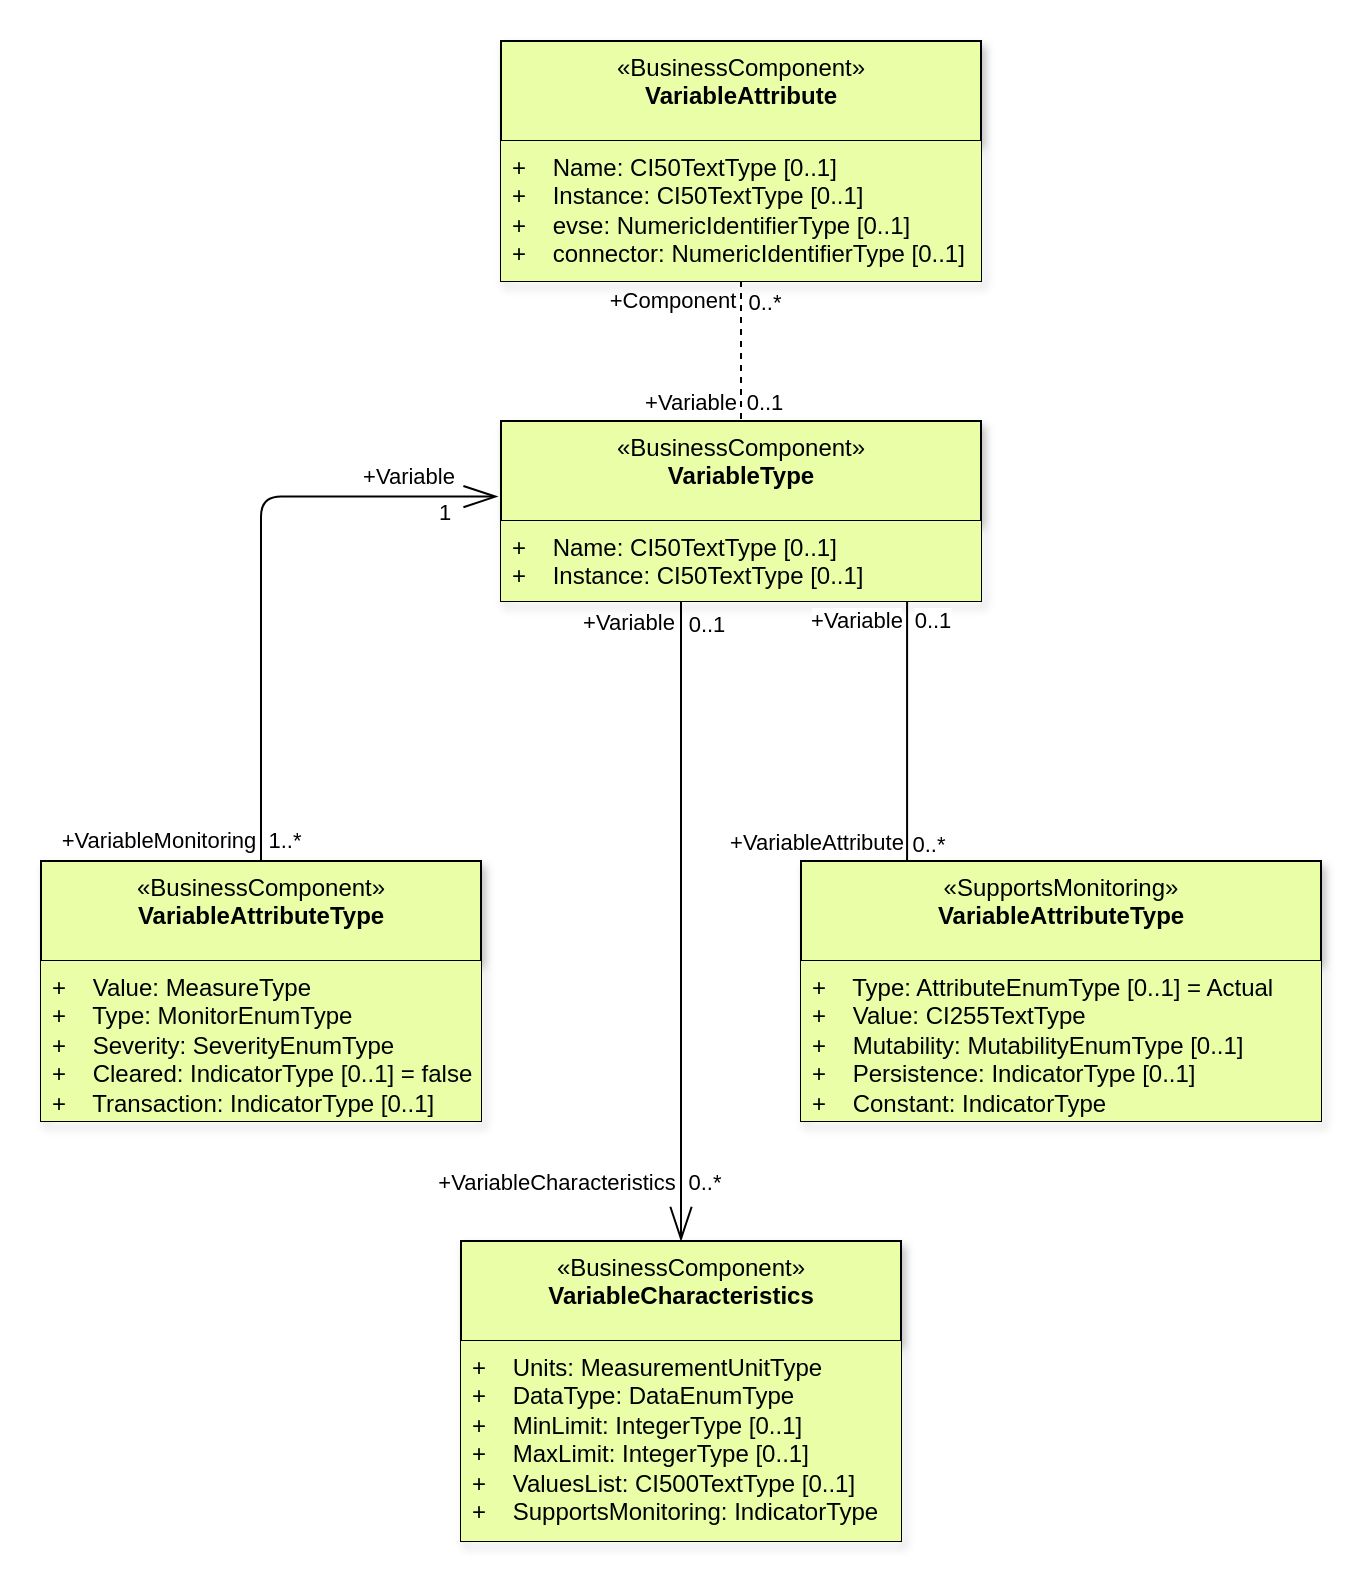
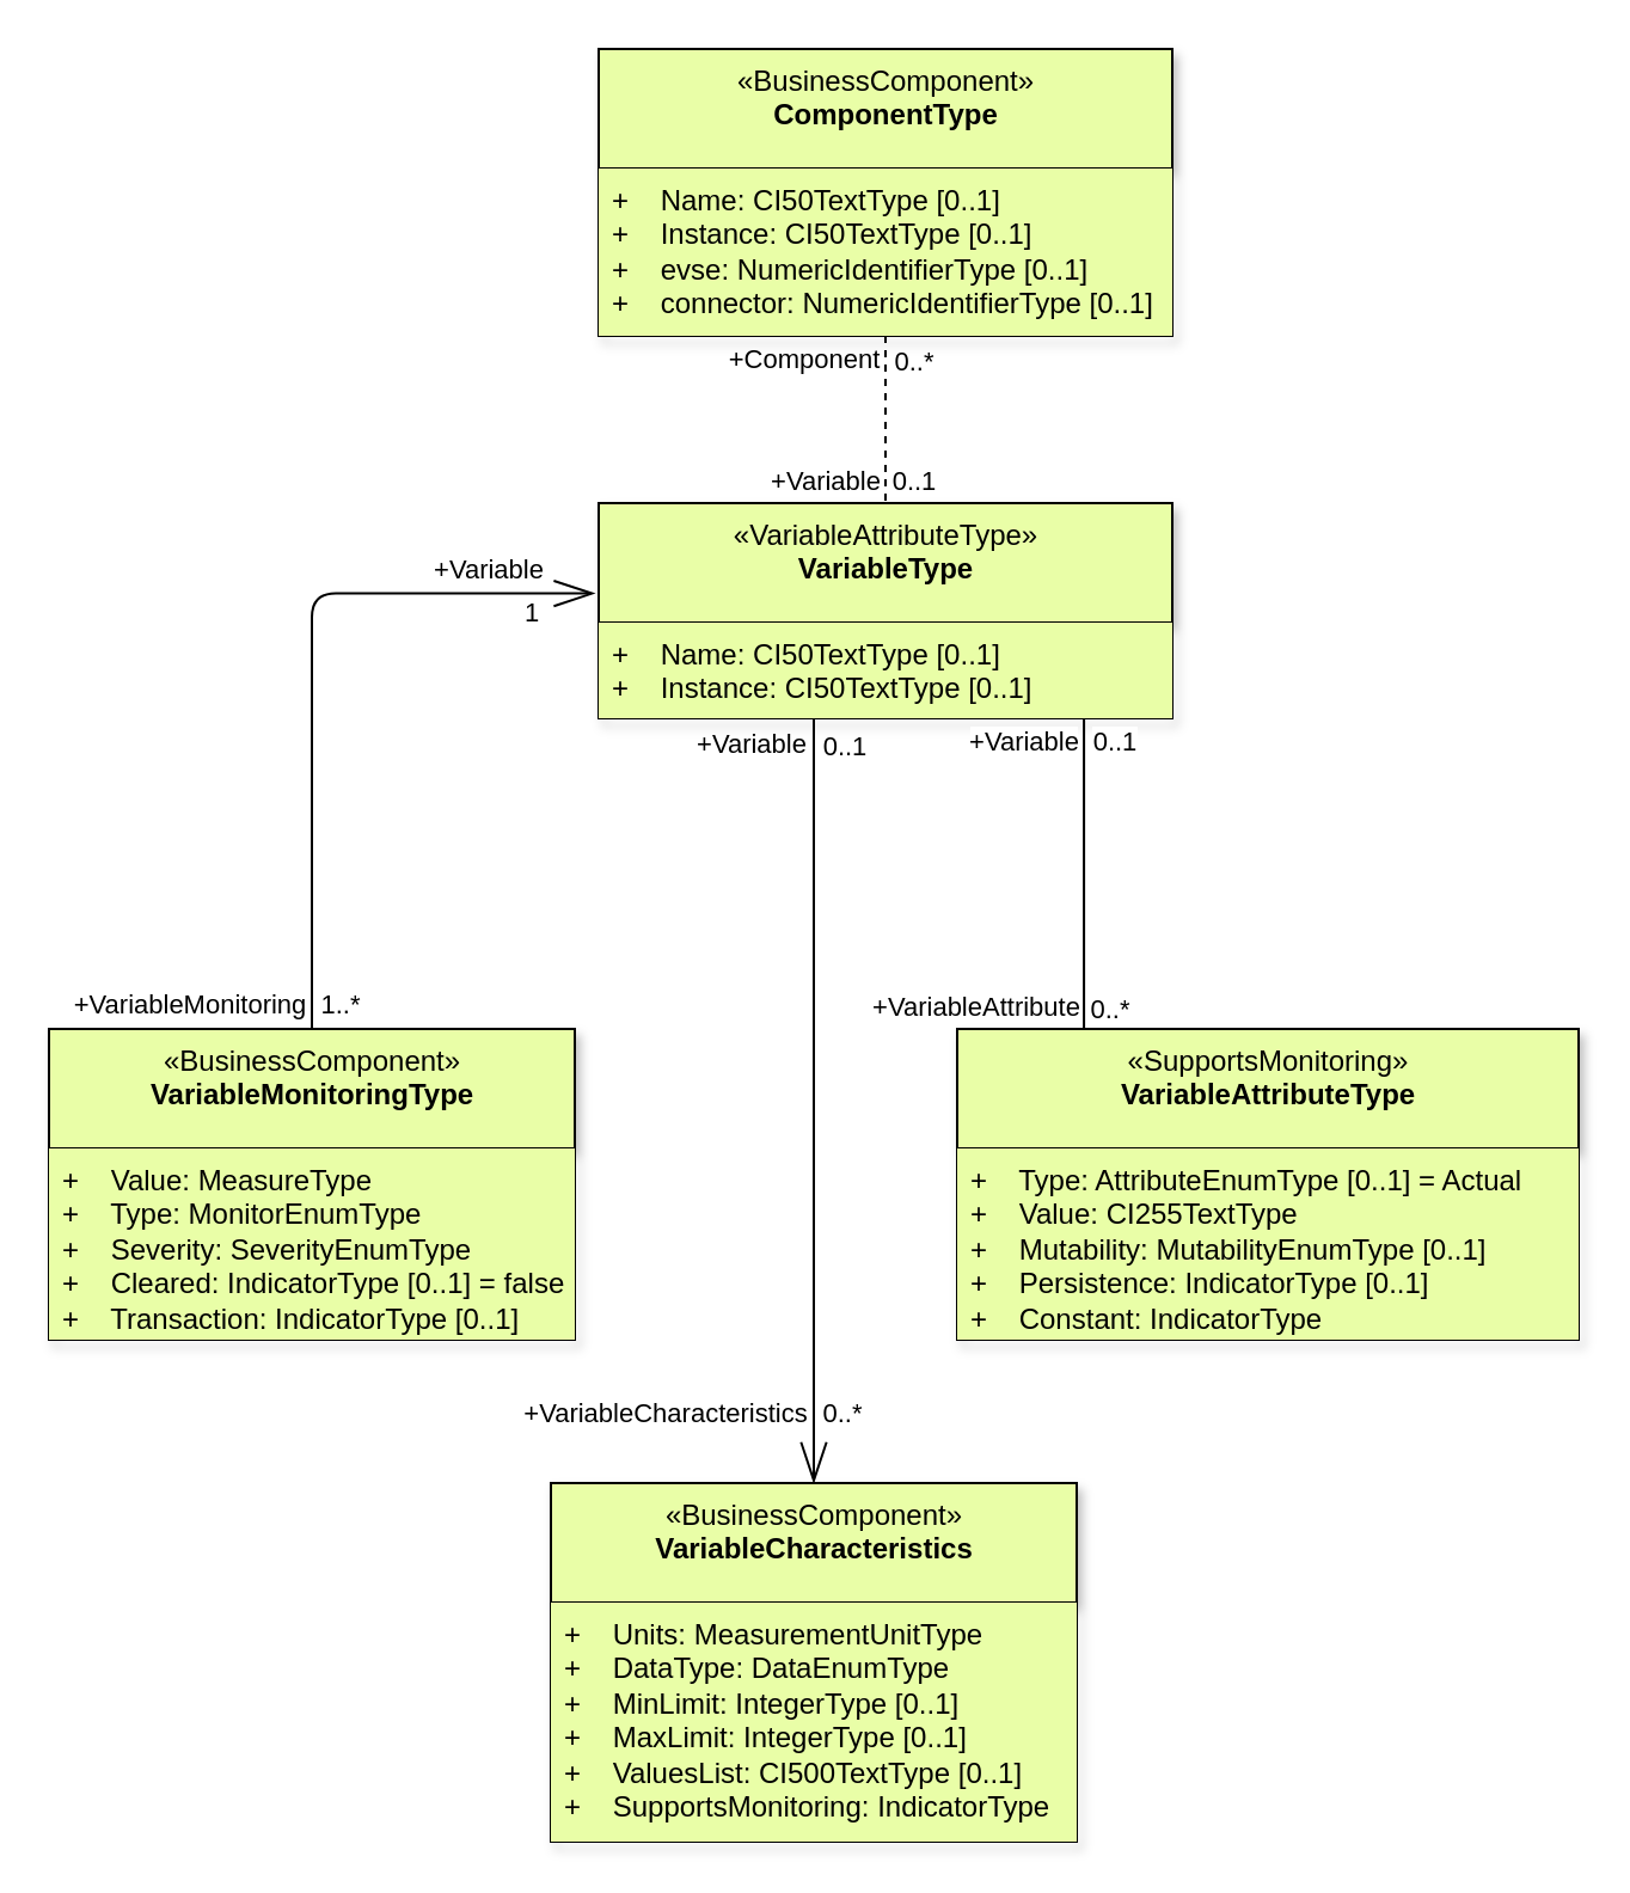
- <mxCell id="7" value="&lt;div style=&quot;line-height: 14.4px;&quot;&gt;&lt;span style=&quot;background-color: initial;&quot;&gt;«&lt;/span&gt;&lt;span style=&quot;background-color: initial;&quot;&gt;BusinessComponent&lt;/span&gt;&lt;span style=&quot;background-color: initial;&quot;&gt;»&lt;/span&gt;&lt;br&gt;&lt;/div&gt;&lt;b&gt;&lt;div style=&quot;line-height: 14.4px;&quot;&gt;&lt;b&gt;VariableAttribute&lt;/b&gt;&lt;br&gt;&lt;/div&gt;&lt;/b&gt;" style="swimlane;fontStyle=0;align=center;verticalAlign=top;childLayout=stackLayout;horizontal=1;startSize=50;horizontalStack=0;resizeParent=1;resizeParentMax=0;resizeLast=0;collapsible=0;marginBottom=0;html=1;fillColor=#e9fea7;shadow=1;fontSize=12;" vertex="1" parent="1"><mxGeometry x="250" y="20" width="240" height="120" as="geometry" /></mxCell>
+ <mxCell id="7" value="&lt;div style=&quot;line-height: 14.4px;&quot;&gt;&lt;span style=&quot;background-color: initial;&quot;&gt;«&lt;/span&gt;&lt;span style=&quot;background-color: initial;&quot;&gt;BusinessComponent&lt;/span&gt;&lt;span style=&quot;background-color: initial;&quot;&gt;»&lt;/span&gt;&lt;br&gt;&lt;/div&gt;&lt;b&gt;&lt;div style=&quot;line-height: 14.4px;&quot;&gt;&lt;b&gt;ComponentType&lt;/b&gt;&lt;br&gt;&lt;/div&gt;&lt;/b&gt;" style="swimlane;fontStyle=0;align=center;verticalAlign=top;childLayout=stackLayout;horizontal=1;startSize=50;horizontalStack=0;resizeParent=1;resizeParentMax=0;resizeLast=0;collapsible=0;marginBottom=0;html=1;fillColor=#e9fea7;shadow=1;fontSize=12;" vertex="1" parent="1"><mxGeometry x="250" y="20" width="240" height="120" as="geometry" /></mxCell>
- <mxCell id="14" value="&lt;div style=&quot;line-height: 14.4px;&quot;&gt;&lt;span style=&quot;background-color: initial;&quot;&gt;«&lt;/span&gt;&lt;span style=&quot;background-color: initial;&quot;&gt;BusinessComponent&lt;/span&gt;&lt;span style=&quot;background-color: initial;&quot;&gt;»&lt;/span&gt;&lt;br&gt;&lt;/div&gt;&lt;b&gt;&lt;div style=&quot;line-height: 14.4px;&quot;&gt;&lt;b&gt;VariableType&lt;/b&gt;&lt;br&gt;&lt;/div&gt;&lt;/b&gt;" style="swimlane;fontStyle=0;align=center;verticalAlign=top;childLayout=stackLayout;horizontal=1;startSize=50;horizontalStack=0;resizeParent=1;resizeParentMax=0;resizeLast=0;collapsible=0;marginBottom=0;html=1;fillColor=#e9fea7;shadow=1;fontSize=12;" vertex="1" parent="1"><mxGeometry x="250" y="210" width="240" height="90" as="geometry" /></mxCell>
+ <mxCell id="14" value="&lt;div style=&quot;line-height: 14.4px;&quot;&gt;&lt;span style=&quot;background-color: initial;&quot;&gt;«&lt;/span&gt;&lt;span style=&quot;background-color: initial;&quot;&gt;VariableAttributeType&lt;/span&gt;&lt;span style=&quot;background-color: initial;&quot;&gt;»&lt;/span&gt;&lt;br&gt;&lt;/div&gt;&lt;b&gt;&lt;div style=&quot;line-height: 14.4px;&quot;&gt;&lt;b&gt;VariableType&lt;/b&gt;&lt;br&gt;&lt;/div&gt;&lt;/b&gt;" style="swimlane;fontStyle=0;align=center;verticalAlign=top;childLayout=stackLayout;horizontal=1;startSize=50;horizontalStack=0;resizeParent=1;resizeParentMax=0;resizeLast=0;collapsible=0;marginBottom=0;html=1;fillColor=#e9fea7;shadow=1;fontSize=12;" vertex="1" parent="1"><mxGeometry x="250" y="210" width="240" height="90" as="geometry" /></mxCell>
- <mxCell id="16" value="&lt;div style=&quot;line-height: 14.4px;&quot;&gt;&lt;span style=&quot;background-color: initial;&quot;&gt;«&lt;/span&gt;&lt;span style=&quot;background-color: initial;&quot;&gt;BusinessComponent&lt;/span&gt;&lt;span style=&quot;background-color: initial;&quot;&gt;»&lt;/span&gt;&lt;br&gt;&lt;/div&gt;&lt;b&gt;&lt;div style=&quot;line-height: 14.4px;&quot;&gt;&lt;b&gt;VariableAttributeType&lt;/b&gt;&lt;br&gt;&lt;/div&gt;&lt;/b&gt;" style="swimlane;fontStyle=0;align=center;verticalAlign=top;childLayout=stackLayout;horizontal=1;startSize=50;horizontalStack=0;resizeParent=1;resizeParentMax=0;resizeLast=0;collapsible=0;marginBottom=0;html=1;fillColor=#e9fea7;shadow=1;fontSize=12;" vertex="1" parent="1"><mxGeometry x="20" y="430" width="220" height="130" as="geometry" /></mxCell>
+ <mxCell id="16" value="&lt;div style=&quot;line-height: 14.4px;&quot;&gt;&lt;span style=&quot;background-color: initial;&quot;&gt;«&lt;/span&gt;&lt;span style=&quot;background-color: initial;&quot;&gt;BusinessComponent&lt;/span&gt;&lt;span style=&quot;background-color: initial;&quot;&gt;»&lt;/span&gt;&lt;br&gt;&lt;/div&gt;&lt;b&gt;&lt;div style=&quot;line-height: 14.4px;&quot;&gt;&lt;b&gt;VariableMonitoringType&lt;/b&gt;&lt;br&gt;&lt;/div&gt;&lt;/b&gt;" style="swimlane;fontStyle=0;align=center;verticalAlign=top;childLayout=stackLayout;horizontal=1;startSize=50;horizontalStack=0;resizeParent=1;resizeParentMax=0;resizeLast=0;collapsible=0;marginBottom=0;html=1;fillColor=#e9fea7;shadow=1;fontSize=12;" vertex="1" parent="1"><mxGeometry x="20" y="430" width="220" height="130" as="geometry" /></mxCell>
